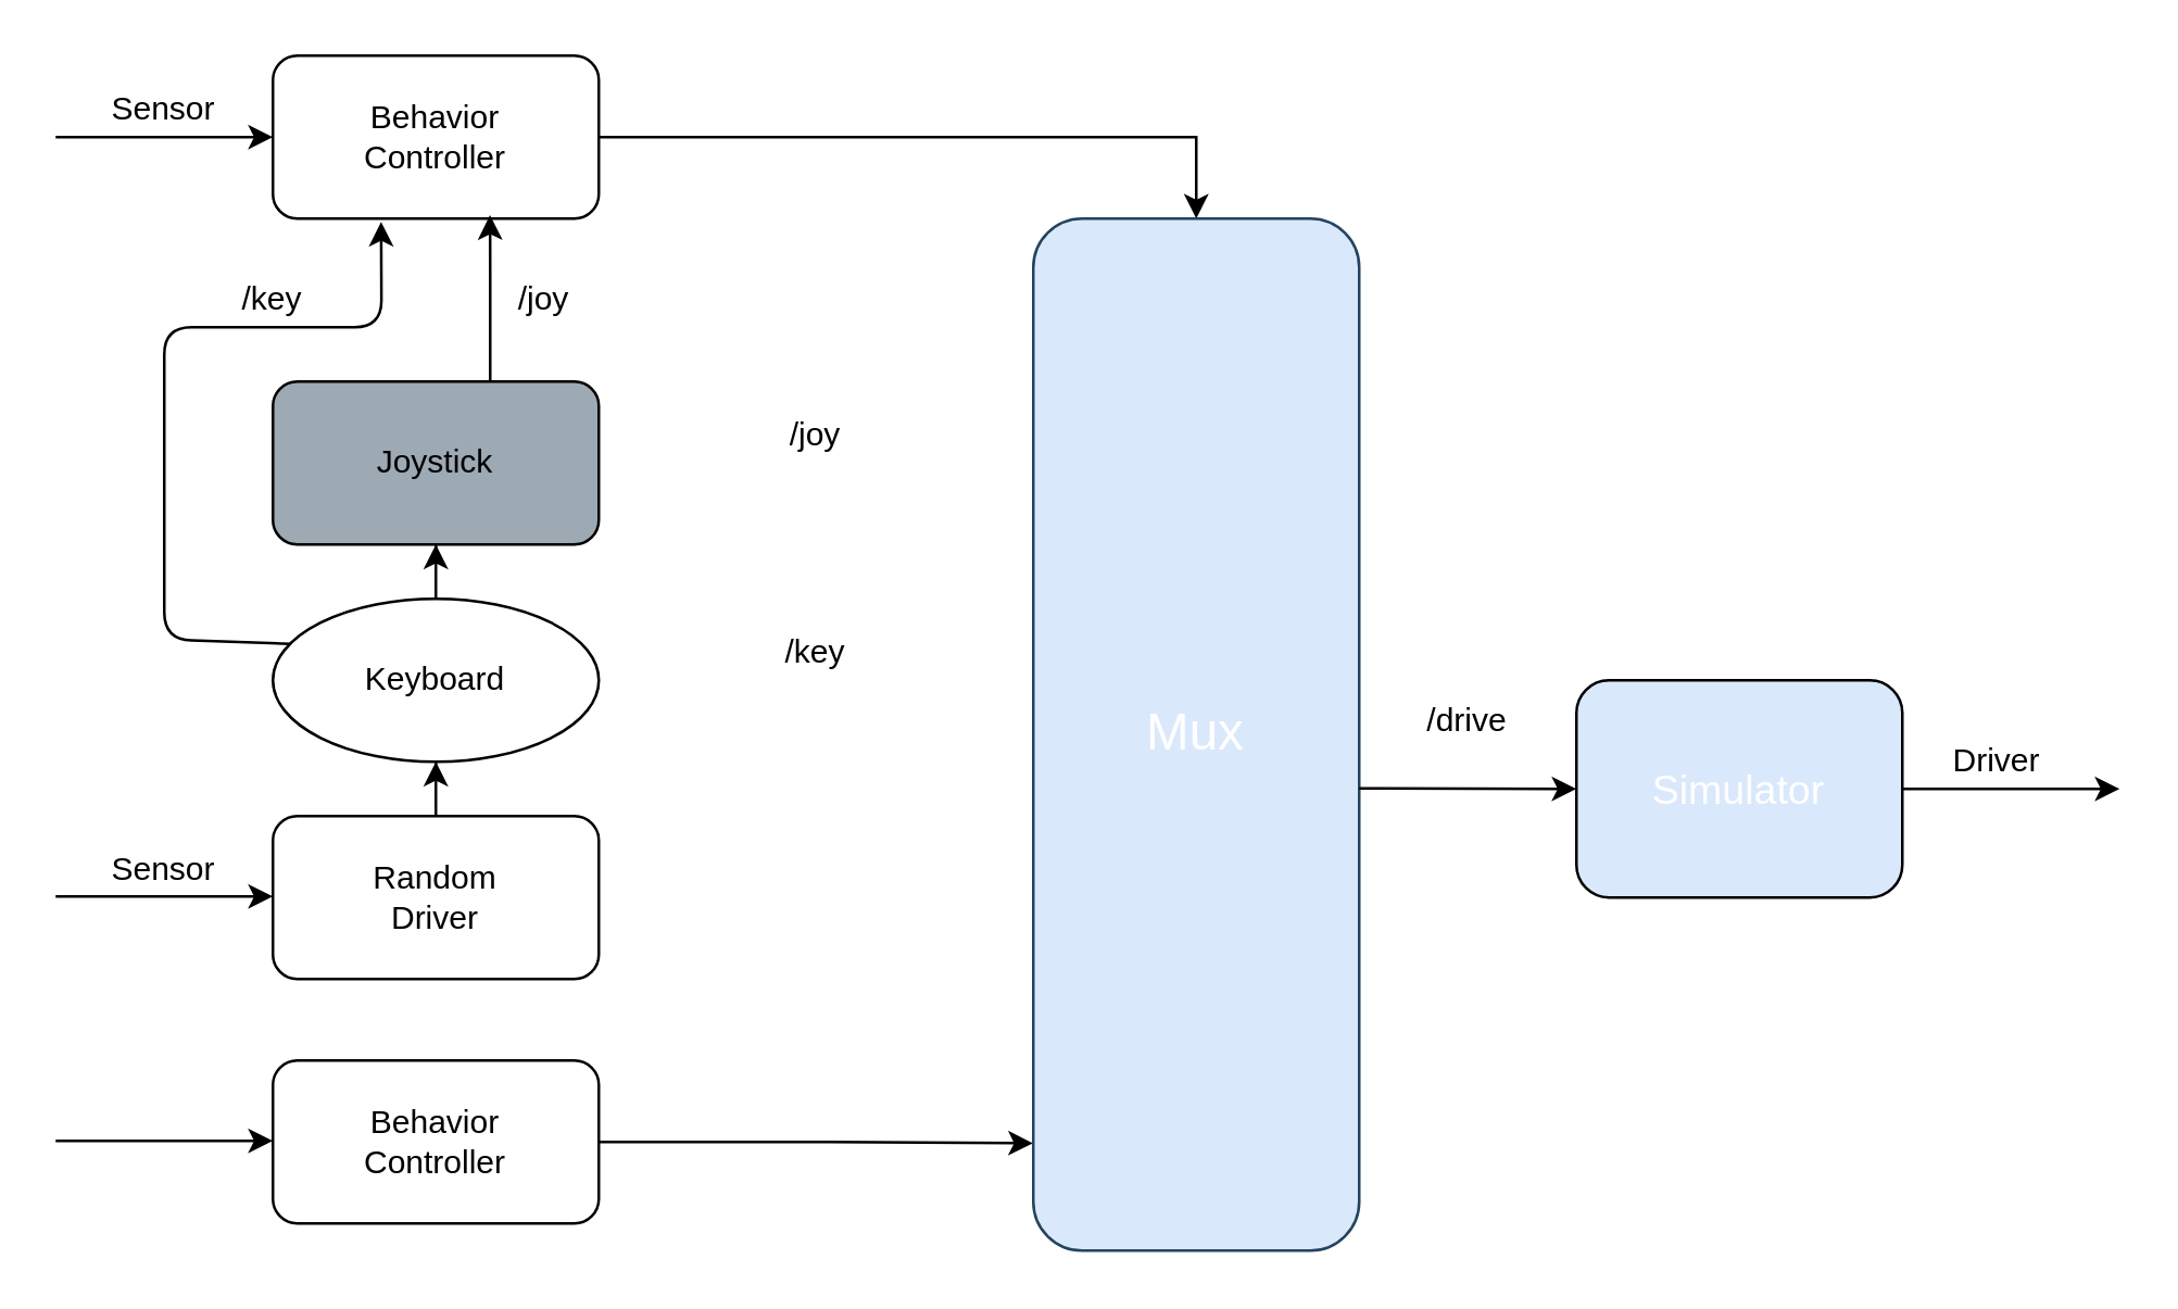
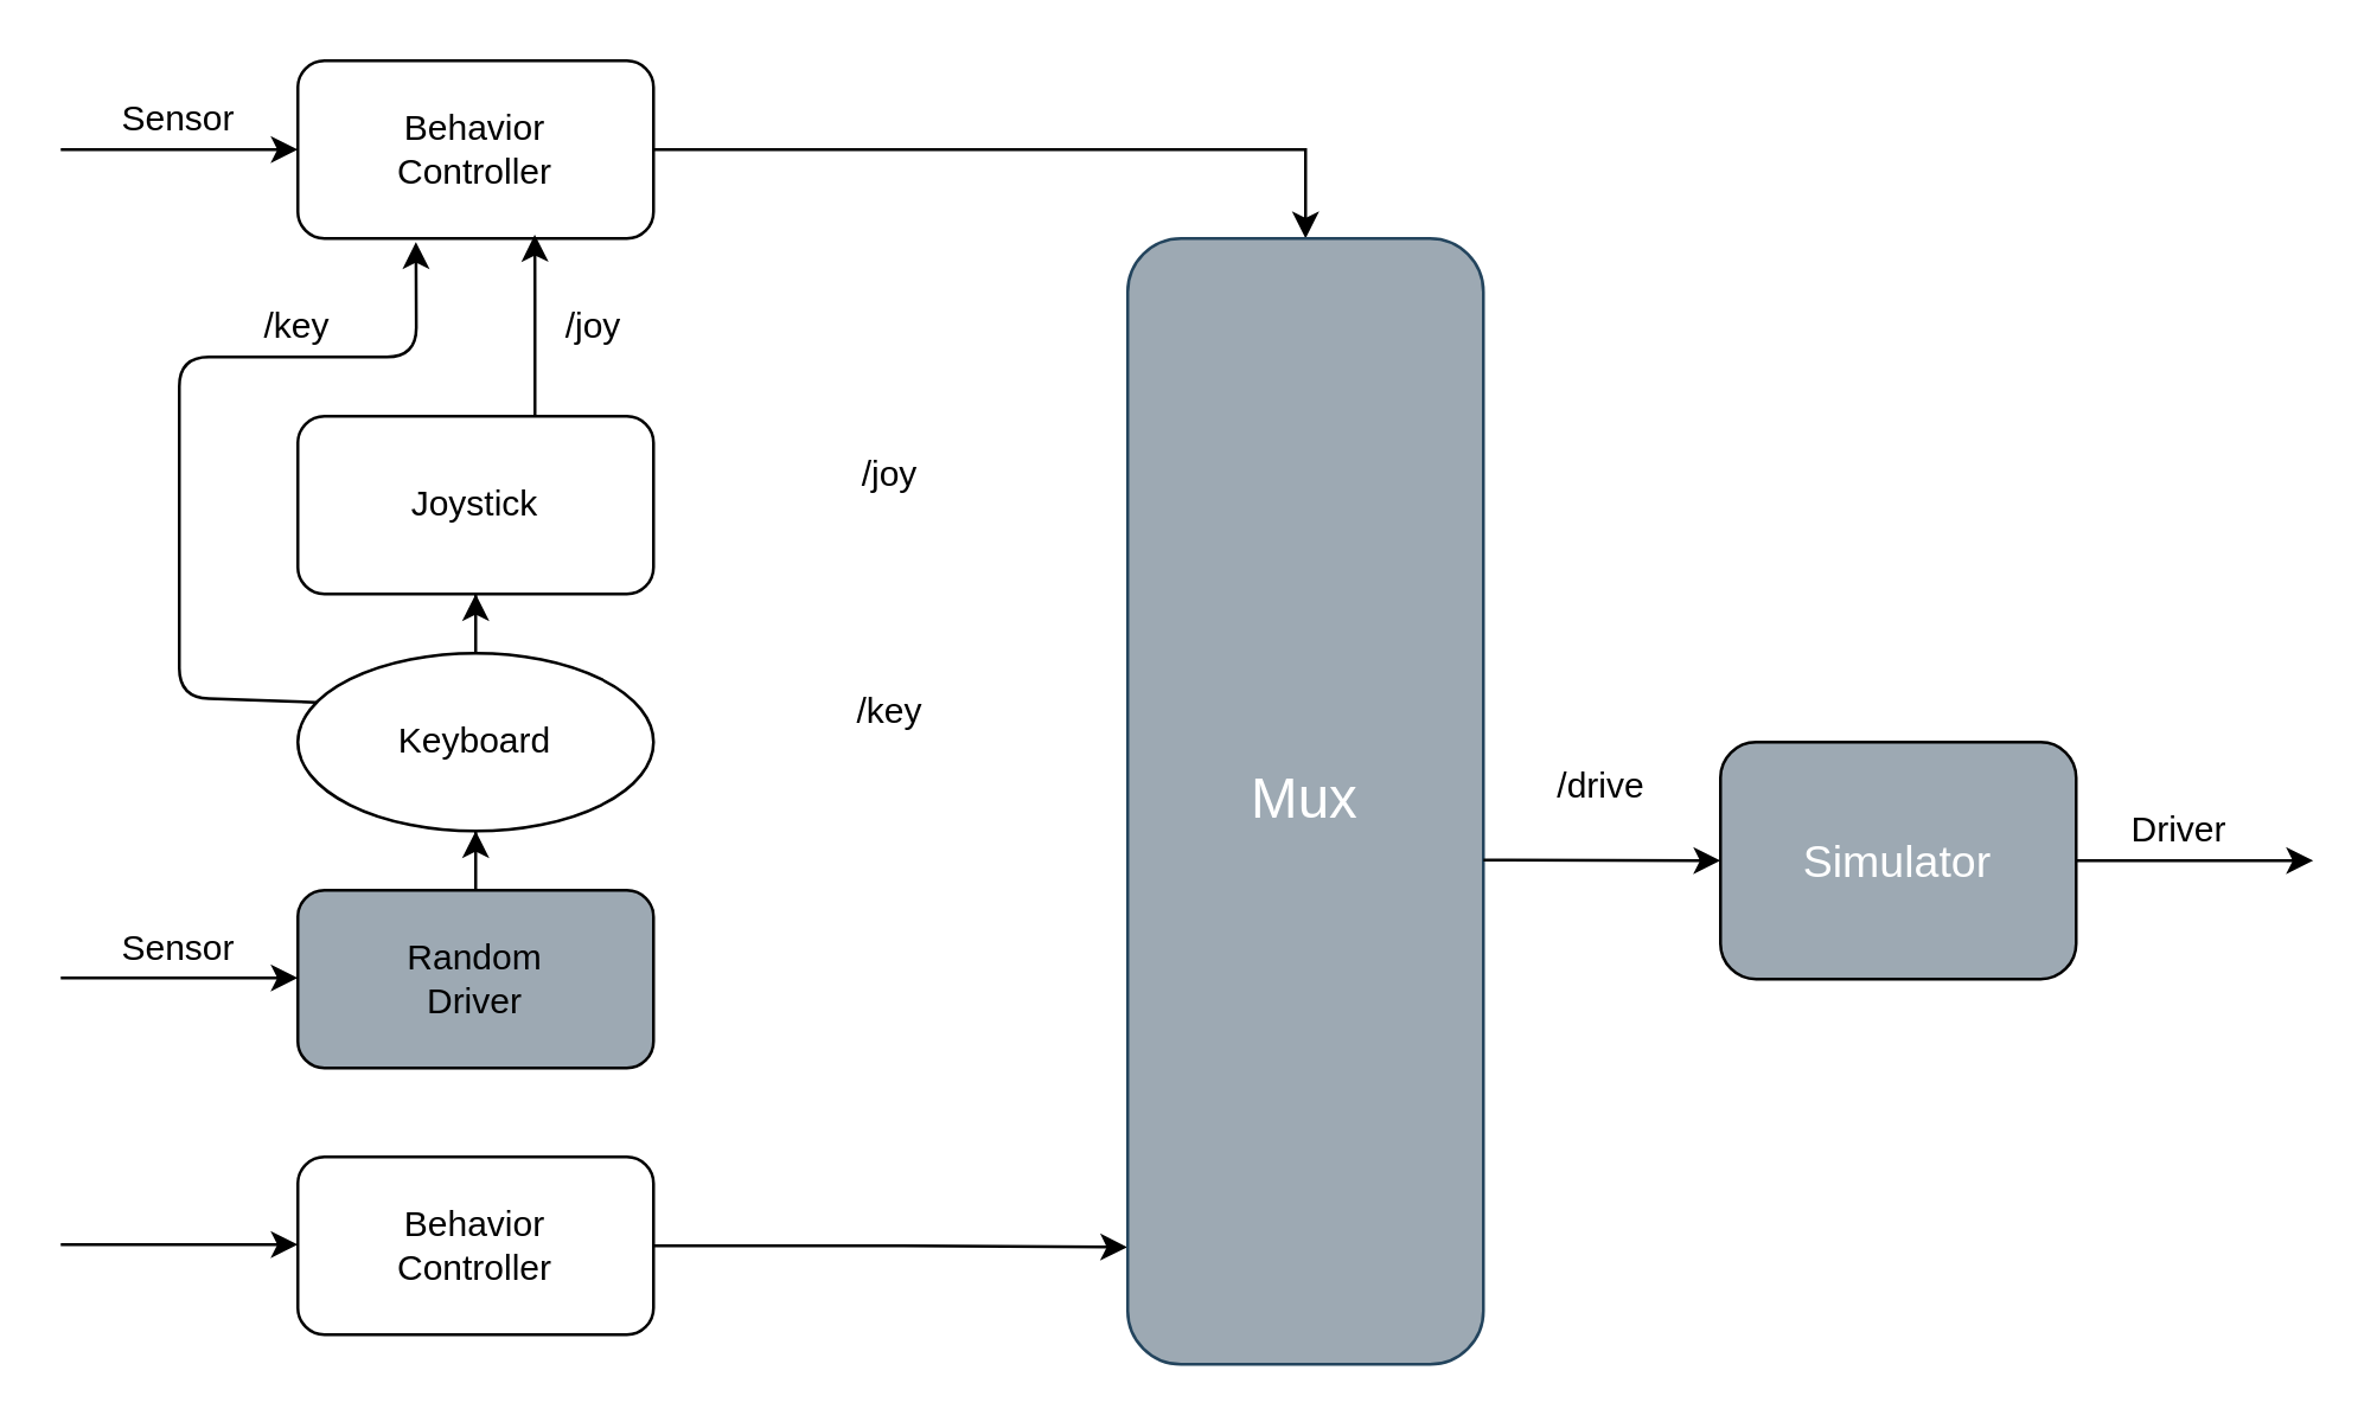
- <mxCell id="6" value="Joystick" style="rounded=1;whiteSpace=wrap;html=1;fillColor=#9da9b3;" vertex="1" parent="1"><mxGeometry x="100" y="140" width="120" height="60" as="geometry" /></mxCell>
+ <mxCell id="6" value="Joystick" style="rounded=1;whiteSpace=wrap;html=1;" vertex="1" parent="1"><mxGeometry x="100" y="140" width="120" height="60" as="geometry" /></mxCell>
- <mxCell id="18" value="&lt;font style=&quot;font-size: 19px&quot; color=&quot;#ffffff&quot;&gt;Mux&lt;/font&gt;" style="rounded=1;whiteSpace=wrap;html=1;strokeColor=#23445d;fillColor=#dae8fc;" vertex="1" parent="1"><mxGeometry x="380" y="80" width="120" height="380" as="geometry" /></mxCell>
+ <mxCell id="18" value="&lt;font style=&quot;font-size: 19px&quot; color=&quot;#ffffff&quot;&gt;Mux&lt;/font&gt;" style="rounded=1;whiteSpace=wrap;html=1;strokeColor=#23445d;fillColor=#9DA9B3;" vertex="1" parent="1"><mxGeometry x="380" y="80" width="120" height="380" as="geometry" /></mxCell>
- <mxCell id="24" value="&lt;font color=&quot;#ffffff&quot; style=&quot;font-size: 15px&quot;&gt;Simulator&lt;/font&gt;" style="rounded=1;whiteSpace=wrap;html=1;fillColor=#dae8fc;" vertex="1" parent="1"><mxGeometry x="580" y="250" width="120" height="80" as="geometry" /></mxCell>
+ <mxCell id="24" value="&lt;font color=&quot;#ffffff&quot; style=&quot;font-size: 15px&quot;&gt;Simulator&lt;/font&gt;" style="rounded=1;whiteSpace=wrap;html=1;fillColor=#9DA9B3;" vertex="1" parent="1"><mxGeometry x="580" y="250" width="120" height="80" as="geometry" /></mxCell>
- <mxCell id="8" value="Random&lt;br&gt;Driver" style="rounded=1;whiteSpace=wrap;html=1;" vertex="1" parent="1"><mxGeometry x="100" y="300" width="120" height="60" as="geometry" /></mxCell>
+ <mxCell id="8" value="Random&lt;br&gt;Driver" style="rounded=1;whiteSpace=wrap;html=1;fillColor=#9da9b3;" vertex="1" parent="1"><mxGeometry x="100" y="300" width="120" height="60" as="geometry" /></mxCell>
